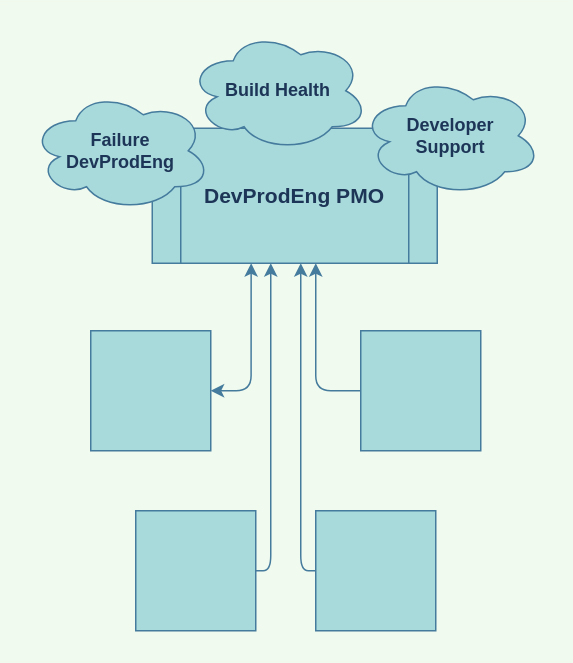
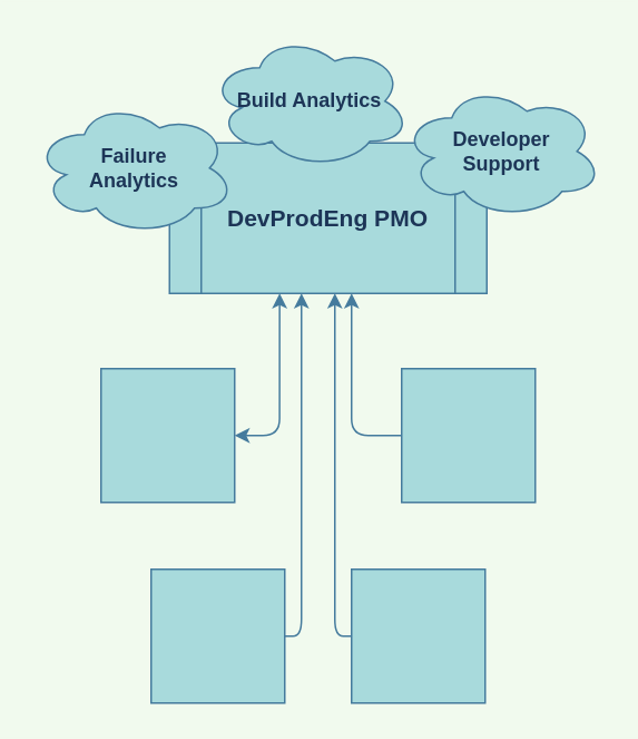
- <mxCell id="16" value="&lt;b&gt;Build Health&lt;/b&gt;" style="ellipse;shape=cloud;whiteSpace=wrap;html=1;rounded=0;sketch=0;fontColor=#1D3557;strokeColor=#457B9D;fillColor=#A8DADC;" vertex="1" parent="1"><mxGeometry x="125" y="20" width="120" height="80" as="geometry" /></mxCell>
+ <mxCell id="16" value="&lt;b&gt;Build Analytics&lt;/b&gt;" style="ellipse;shape=cloud;whiteSpace=wrap;html=1;rounded=0;sketch=0;fontColor=#1D3557;strokeColor=#457B9D;fillColor=#A8DADC;" vertex="1" parent="1"><mxGeometry x="125" y="20" width="120" height="80" as="geometry" /></mxCell>
- <mxCell id="15" value="&lt;b&gt;Failure&lt;/b&gt;&lt;br&gt;&lt;b&gt;DevProdEng&lt;/b&gt;" style="ellipse;shape=cloud;whiteSpace=wrap;html=1;rounded=0;sketch=0;fontColor=#1D3557;strokeColor=#457B9D;fillColor=#A8DADC;" vertex="1" parent="1"><mxGeometry x="20" y="60" width="120" height="80" as="geometry" /></mxCell>
+ <mxCell id="15" value="&lt;b&gt;Failure&lt;/b&gt;&lt;br&gt;&lt;b&gt;Analytics&lt;/b&gt;" style="ellipse;shape=cloud;whiteSpace=wrap;html=1;rounded=0;sketch=0;fontColor=#1D3557;strokeColor=#457B9D;fillColor=#A8DADC;" vertex="1" parent="1"><mxGeometry x="20" y="60" width="120" height="80" as="geometry" /></mxCell>
